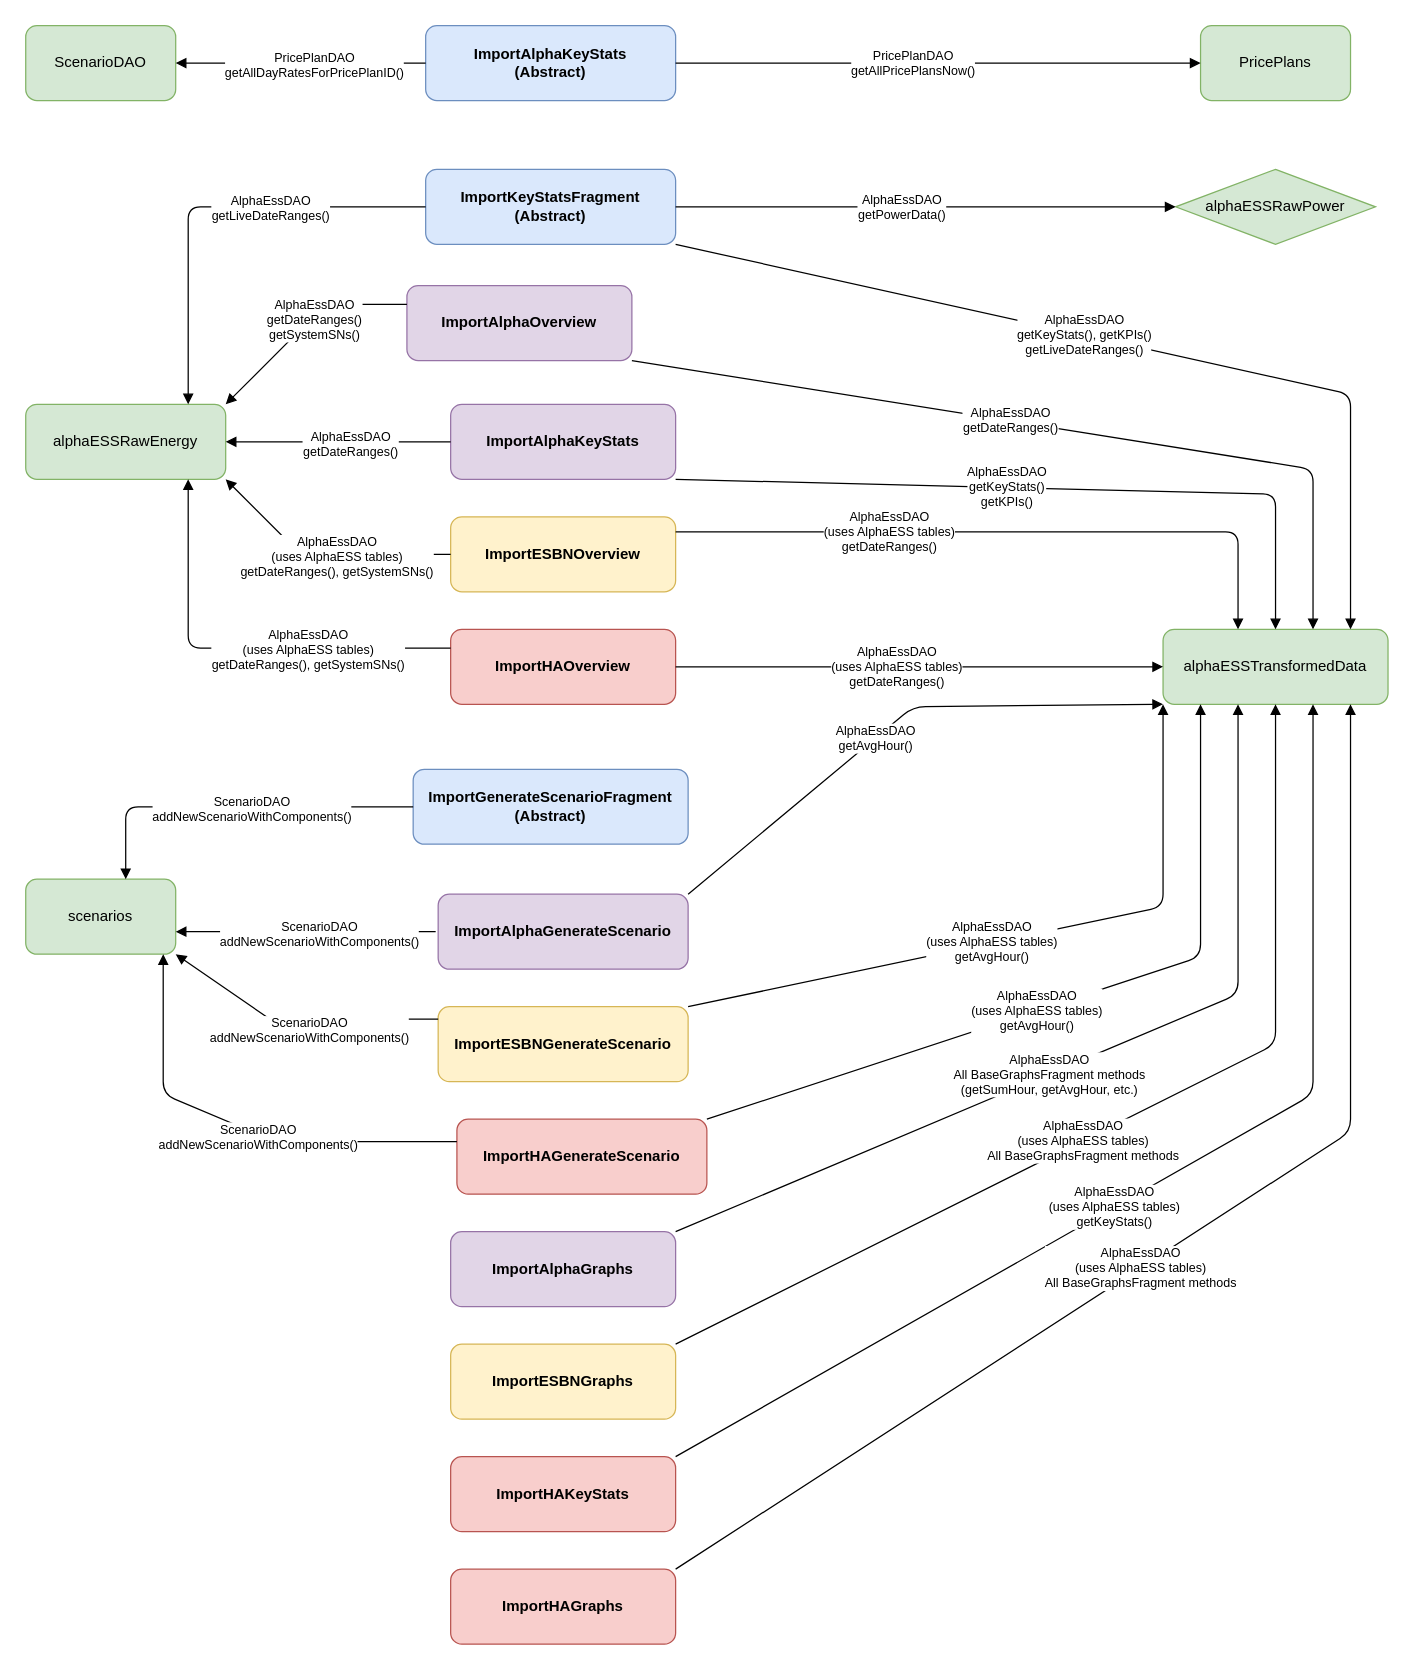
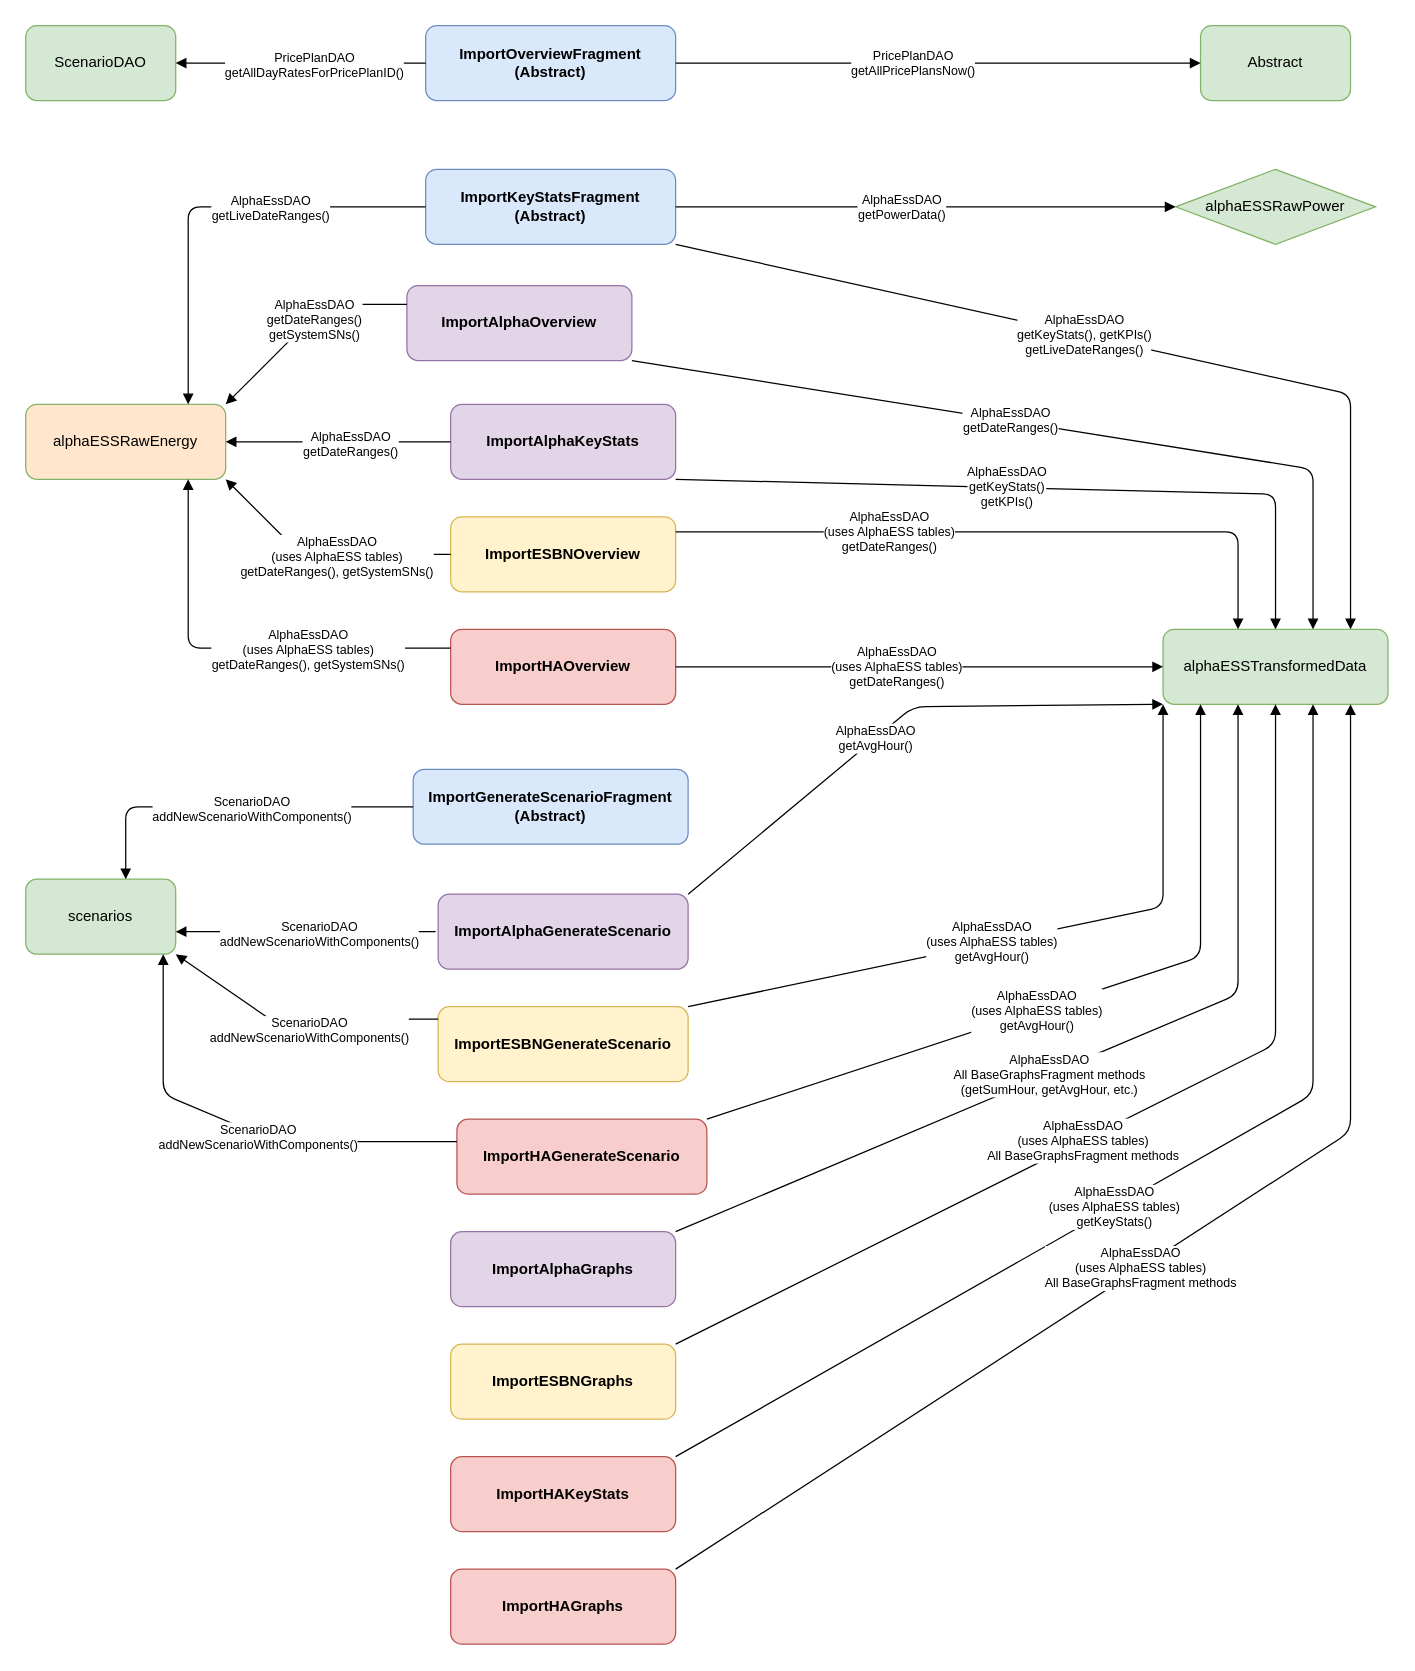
- <mxCell id="2" value="ImportAlphaKeyStats&#10;(Abstract)" style="rounded=1;whiteSpace=wrap;html=1;fillColor=#DAE8FC;strokeColor=#6C8EBF;fontColor=#000000;fontStyle=1;" parent="1" vertex="1"><mxGeometry x="340" y="20" width="200" height="60" as="geometry" /></mxCell>
+ <mxCell id="2" value="ImportOverviewFragment&#10;(Abstract)" style="rounded=1;whiteSpace=wrap;html=1;fillColor=#DAE8FC;strokeColor=#6C8EBF;fontColor=#000000;fontStyle=1;" parent="1" vertex="1"><mxGeometry x="340" y="20" width="200" height="60" as="geometry" /></mxCell>
- <mxCell id="16" value="PricePlans" style="rounded=1;whiteSpace=wrap;html=1;fillColor=#D5E8D4;strokeColor=#82B366;fontColor=#000000;" parent="1" vertex="1"><mxGeometry x="960" y="20" width="120" height="60" as="geometry" /></mxCell>
+ <mxCell id="16" value="Abstract" style="rounded=1;whiteSpace=wrap;html=1;fillColor=#D5E8D4;strokeColor=#82B366;fontColor=#000000;" parent="1" vertex="1"><mxGeometry x="960" y="20" width="120" height="60" as="geometry" /></mxCell>
- <mxCell id="19" value="alphaESSRawEnergy" style="rounded=1;whiteSpace=wrap;html=1;fillColor=#D5E8D4;strokeColor=#82B366;fontColor=#000000;" parent="1" vertex="1"><mxGeometry x="20" y="323" width="160" height="60" as="geometry" /></mxCell>
+ <mxCell id="19" value="alphaESSRawEnergy" style="rounded=1;whiteSpace=wrap;html=1;fillColor=#ffe6cc;strokeColor=#82B366;fontColor=#000000;" parent="1" vertex="1"><mxGeometry x="20" y="323" width="160" height="60" as="geometry" /></mxCell>
